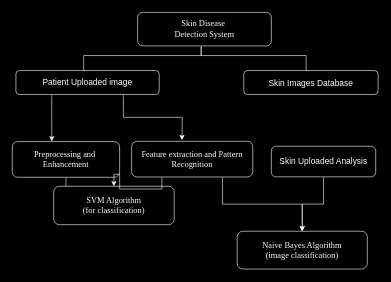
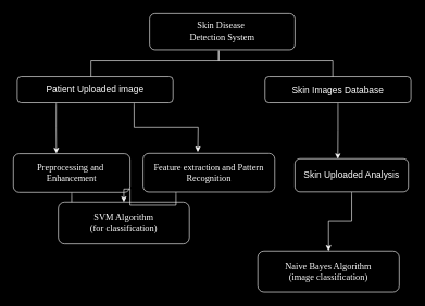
+ <mxCell id="6" value="" style="edgeStyle=orthogonalEdgeStyle;rounded=0;orthogonalLoop=1;jettySize=auto;exitX=0.5;exitY=1;exitDx=0;exitDy=0;fontColor=#FFFFFF;fontFamily=Times New Roman;html=1;fillColor=#000000;strokeColor=#FFFFFF;labelBackgroundColor=none;entryX=0.378;entryY=0.008;entryDx=0;entryDy=0;entryPerimeter=0;" edge="1" parent="1" source="7" target="14"><mxGeometry relative="1" as="geometry"><mxPoint x="518" y="235" as="targetPoint" /></mxGeometry></mxCell>
- <mxCell id="16" style="edgeStyle=orthogonalEdgeStyle;rounded=0;orthogonalLoop=1;jettySize=auto;html=1;exitX=0.75;exitY=1;exitDx=0;exitDy=0;entryX=0.5;entryY=0;entryDx=0;entryDy=0;strokeColor=#FFFFFF;" edge="1" parent="1" source="17" target="18"><mxGeometry relative="1" as="geometry" /></mxCell>
